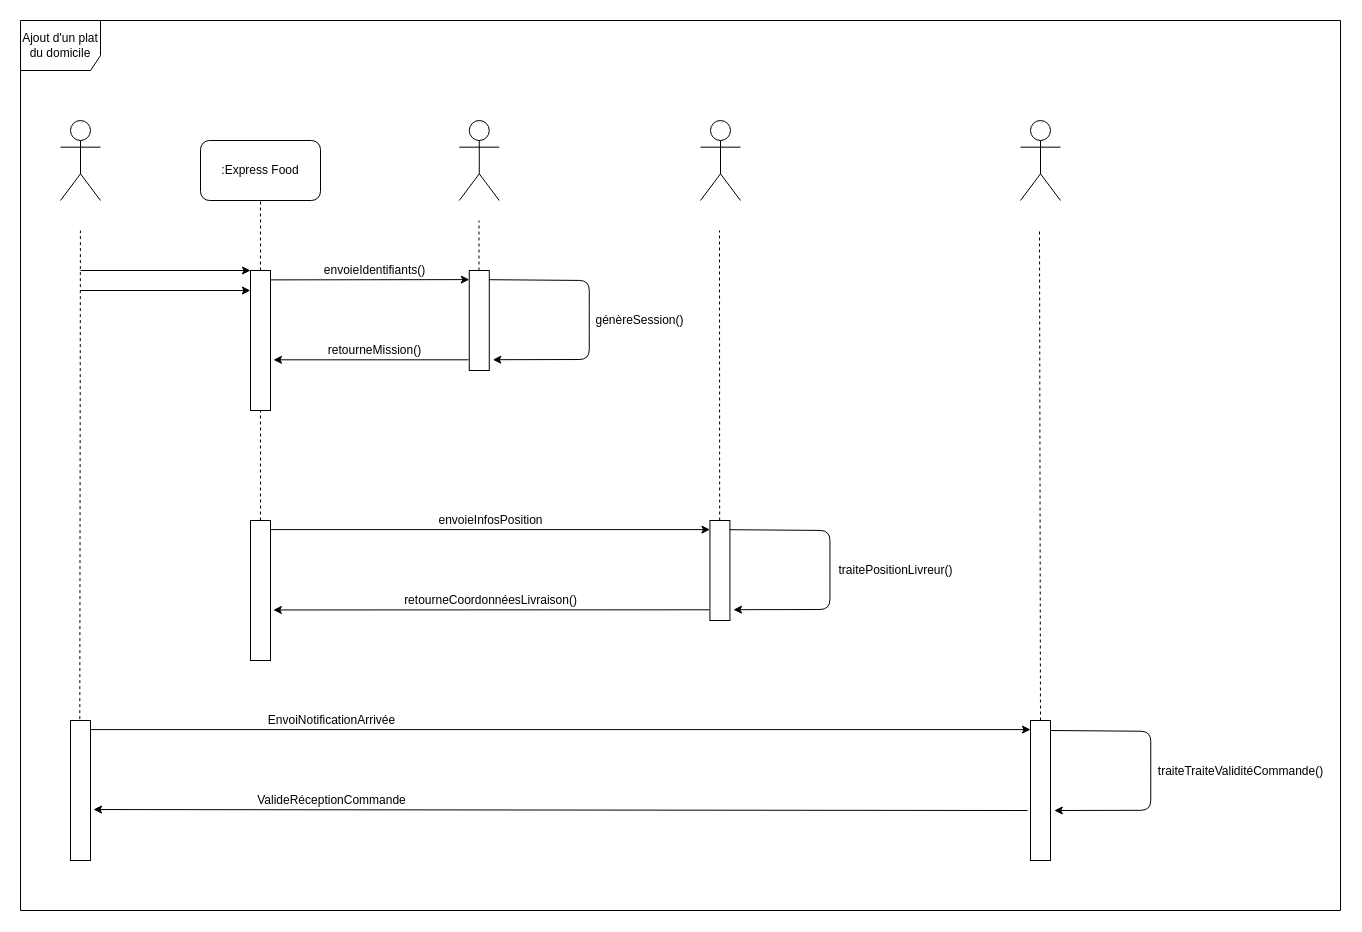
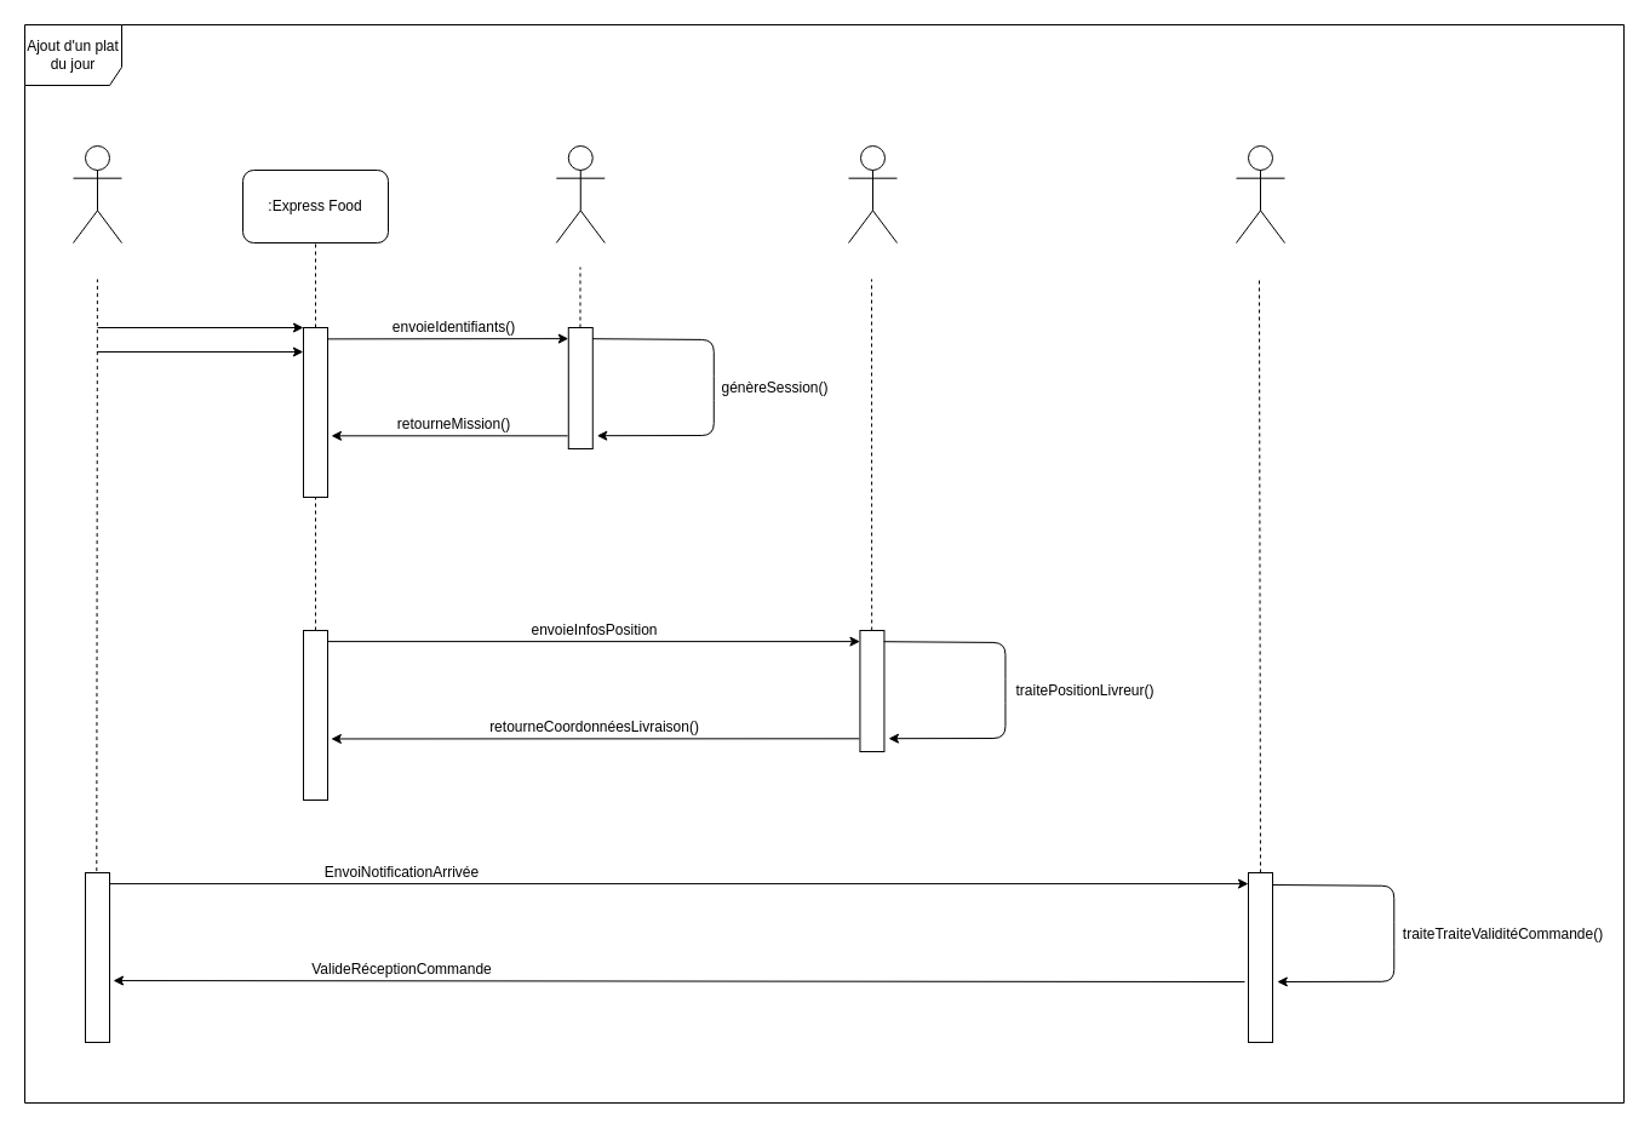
- <mxCell id="39" value="Ajout d'un plat du domicile" style="shape=umlFrame;whiteSpace=wrap;html=1;width=80;height=50;" vertex="1" parent="1"><mxGeometry x="20" y="20" width="1320" height="890" as="geometry" /></mxCell>
+ <mxCell id="39" value="Ajout d'un plat du jour" style="shape=umlFrame;whiteSpace=wrap;html=1;width=80;height=50;" vertex="1" parent="1"><mxGeometry x="20" y="20" width="1320" height="890" as="geometry" /></mxCell>
